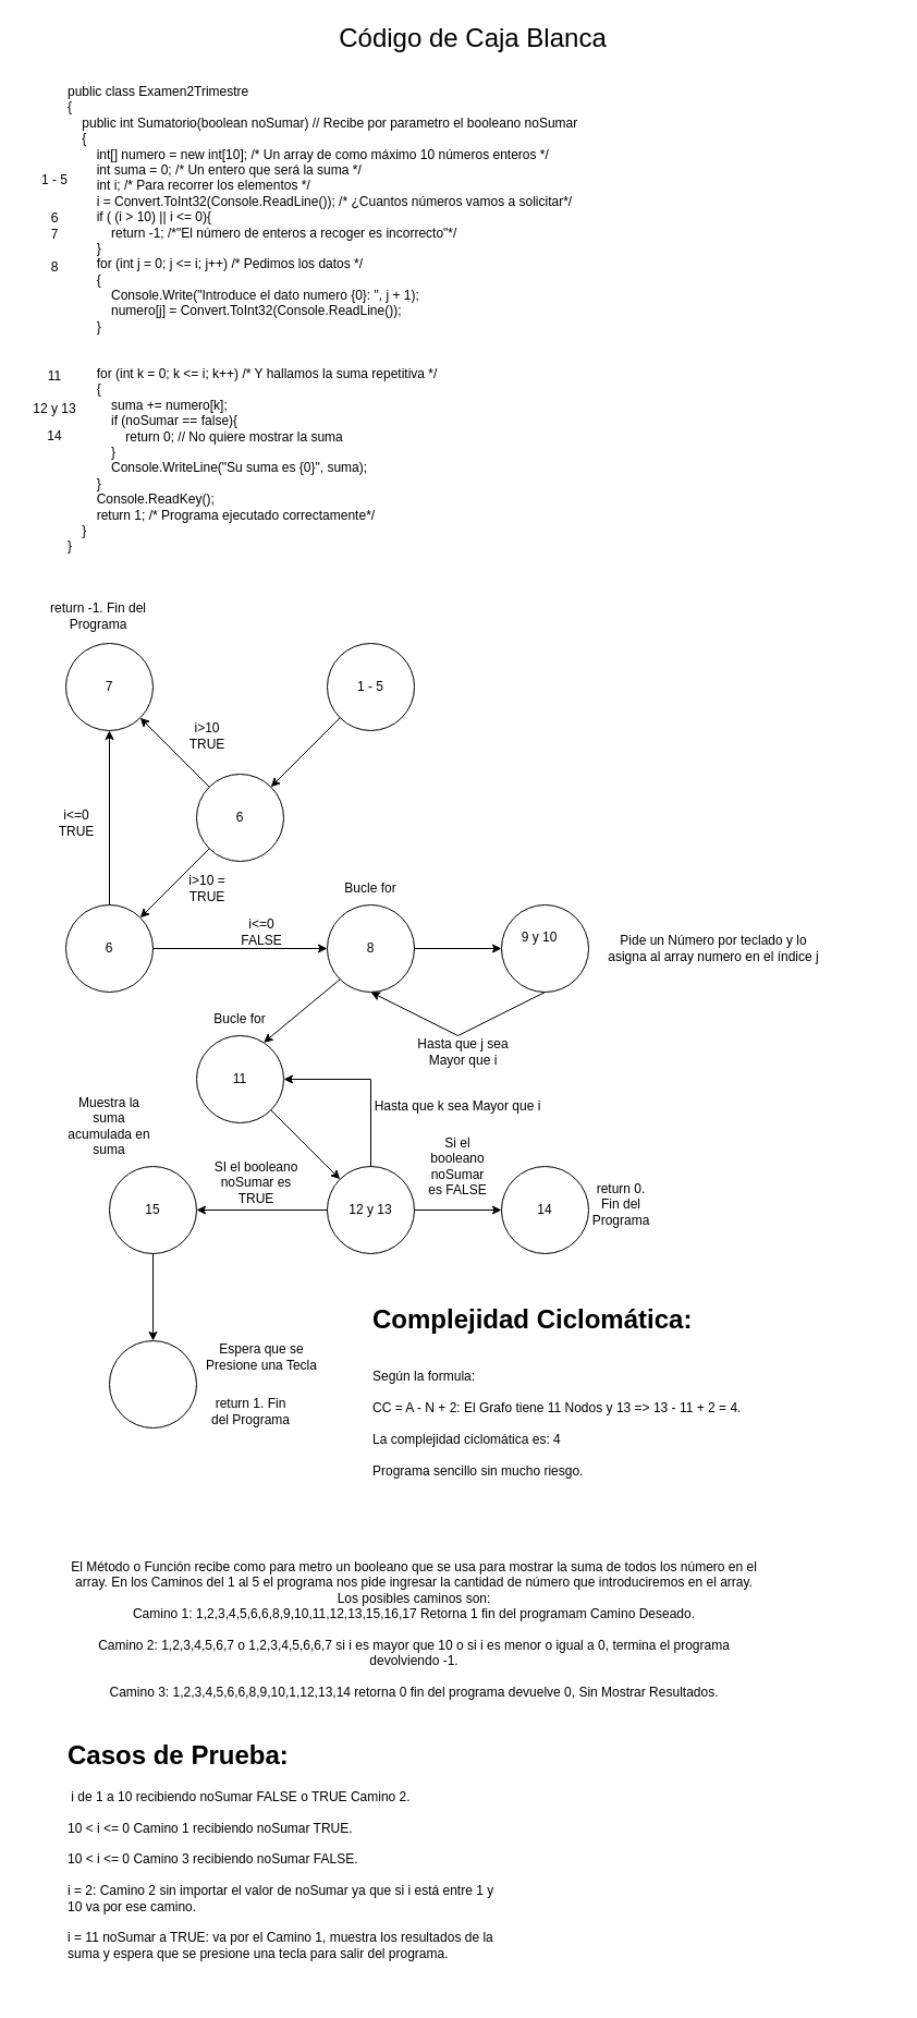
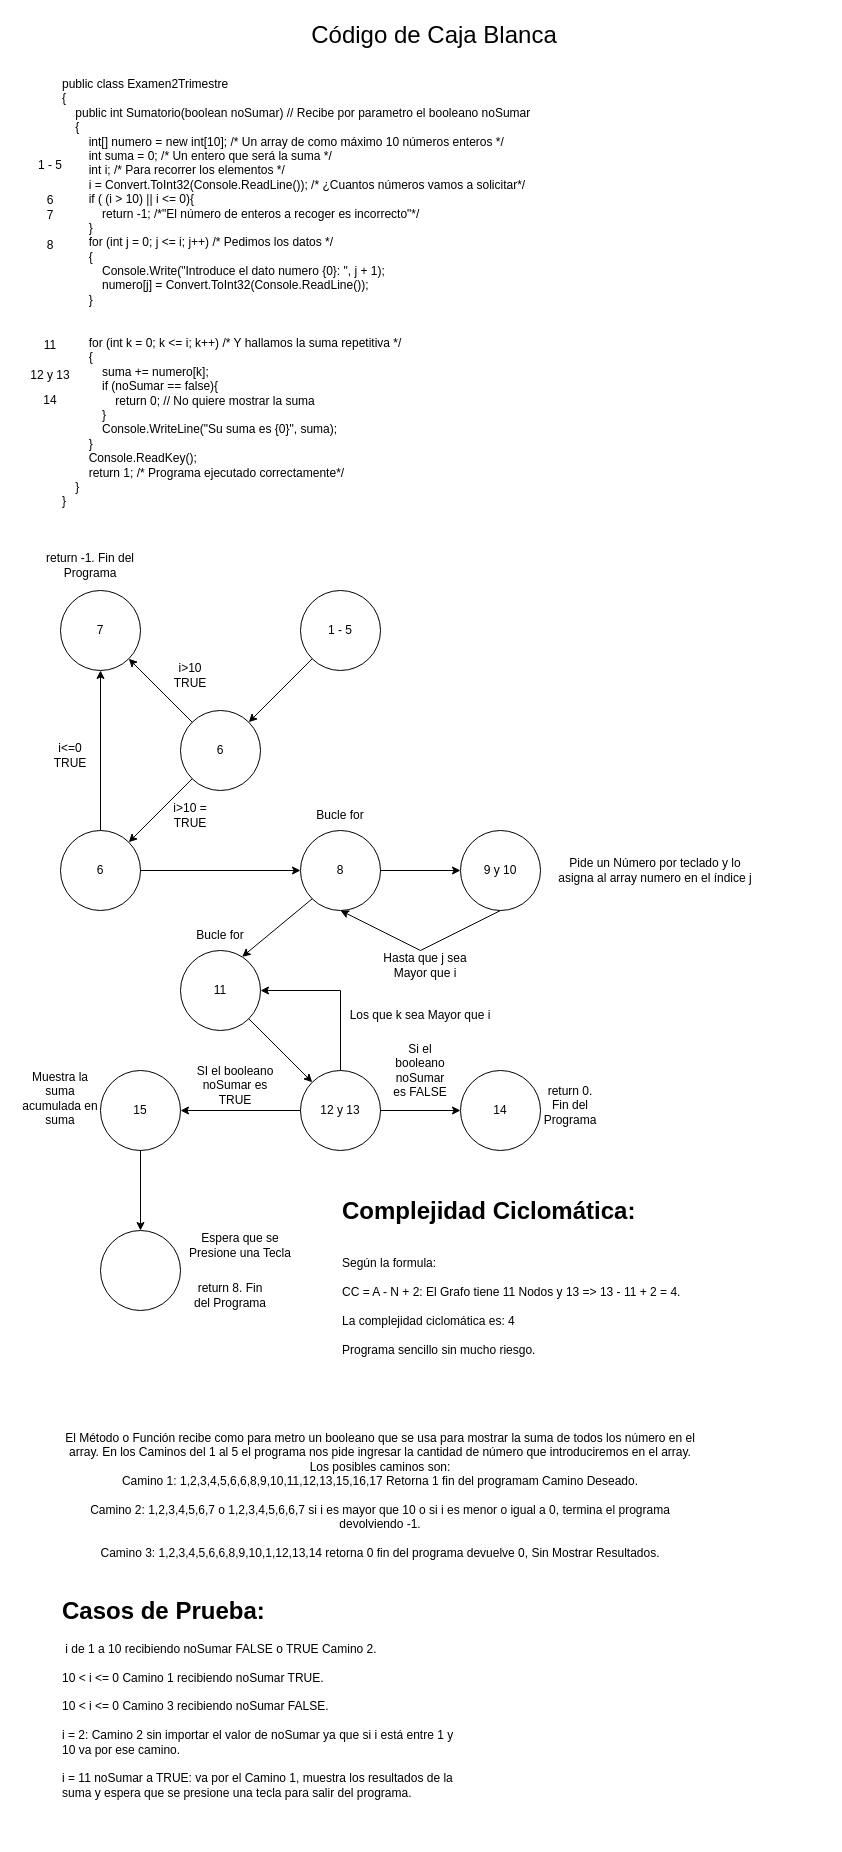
- <mxCell id="20" value="i&amp;lt;=0 FALSE" style="text;html=1;align=center;verticalAlign=middle;whiteSpace=wrap;rounded=0;" vertex="1" parent="1"><mxGeometry x="210" y="840" width="60" height="30" as="geometry" /></mxCell>
- <mxCell id="32" value="9 y 10" style="text;html=1;align=center;verticalAlign=middle;whiteSpace=wrap;rounded=0;" vertex="1" parent="1"><mxGeometry x="465" y="845" width="60" height="30" as="geometry" /></mxCell>
+ <mxCell id="32" value="9 y 10" style="text;html=1;align=center;verticalAlign=middle;whiteSpace=wrap;rounded=0;" vertex="1" parent="1"><mxGeometry x="470" y="855" width="60" height="30" as="geometry" /></mxCell>
- <mxCell id="55" value="Hasta que k sea Mayor que i" style="text;html=1;align=center;verticalAlign=middle;whiteSpace=wrap;rounded=0;" vertex="1" parent="1"><mxGeometry x="340" y="1000" width="160" height="30" as="geometry" /></mxCell>
+ <mxCell id="55" value="Los que k sea Mayor que i" style="text;html=1;align=center;verticalAlign=middle;whiteSpace=wrap;rounded=0;" vertex="1" parent="1"><mxGeometry x="340" y="1000" width="160" height="30" as="geometry" /></mxCell>
- <mxCell id="56" value="Muestra la suma acumulada en suma" style="text;html=1;align=center;verticalAlign=middle;whiteSpace=wrap;rounded=0;" vertex="1" parent="1"><mxGeometry x="60" y="1005" width="80" height="55" as="geometry" /></mxCell>
+ <mxCell id="56" value="Muestra la suma acumulada en suma" style="text;html=1;align=center;verticalAlign=middle;whiteSpace=wrap;rounded=0;" vertex="1" parent="1"><mxGeometry y="1070" width="80" height="55" as="geometry" x="20" /></mxCell>
- <mxCell id="60" value="return 1. Fin del Programa" style="text;html=1;align=center;verticalAlign=middle;whiteSpace=wrap;rounded=0;" vertex="1" parent="1"><mxGeometry x="190" y="1280" width="80" height="30" as="geometry" /></mxCell>
+ <mxCell id="60" value="return 8. Fin del Programa" style="text;html=1;align=center;verticalAlign=middle;whiteSpace=wrap;rounded=0;" vertex="1" parent="1"><mxGeometry x="190" y="1280" width="80" height="30" as="geometry" /></mxCell>
